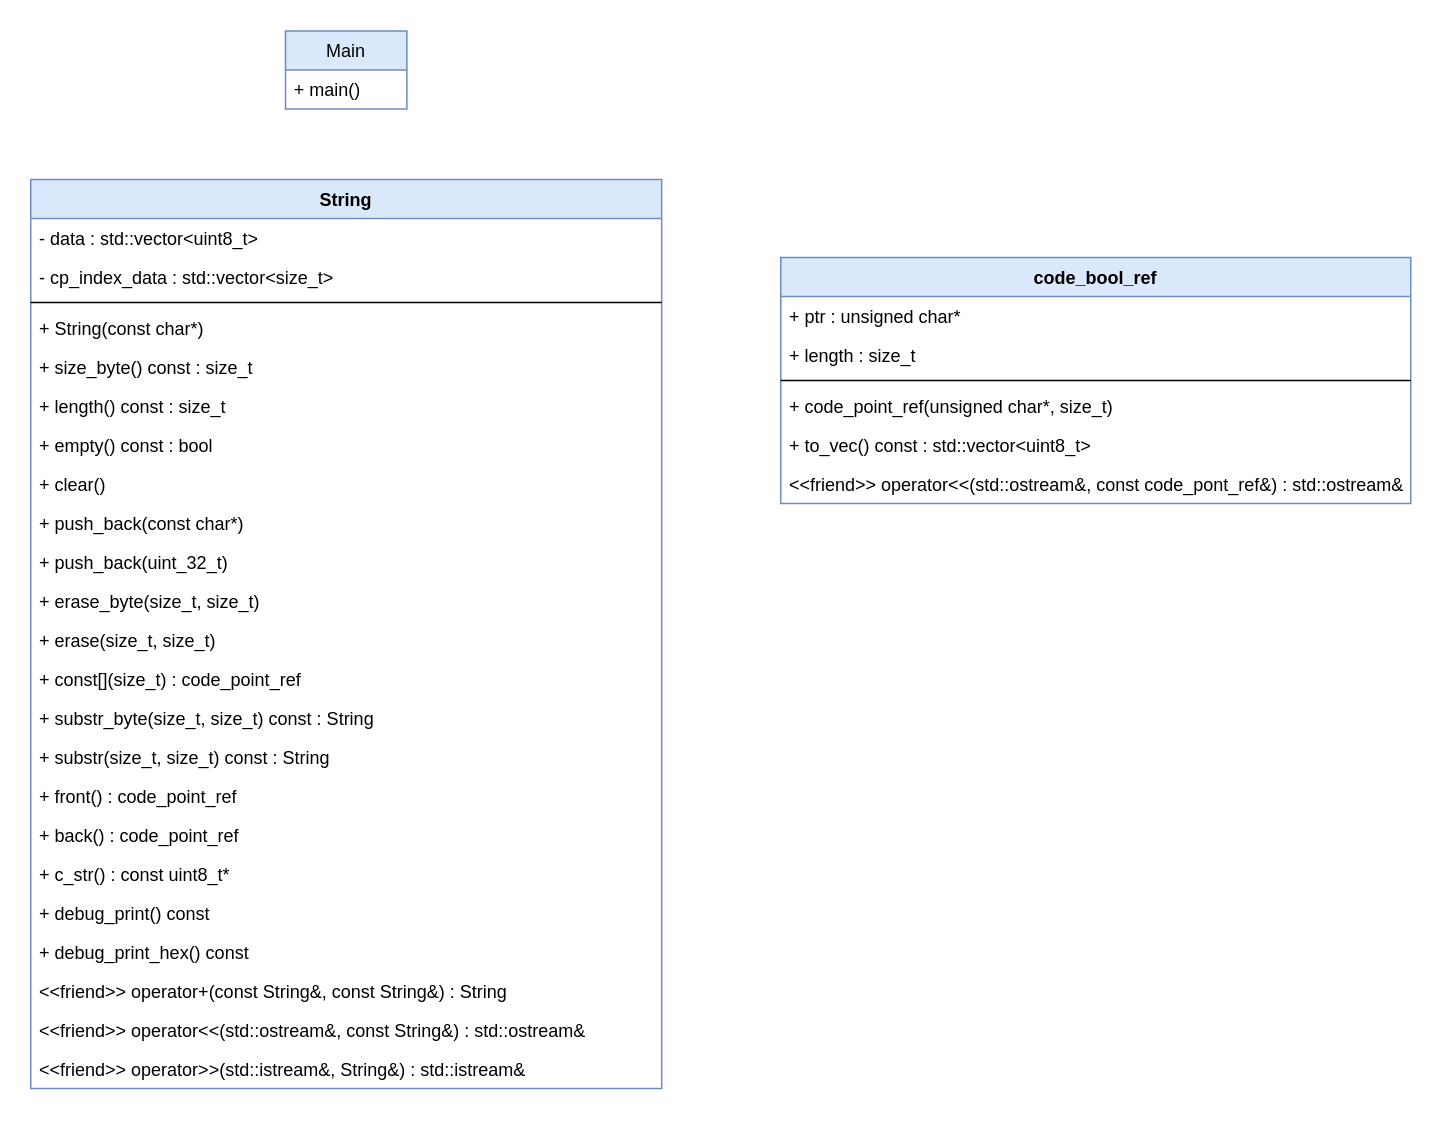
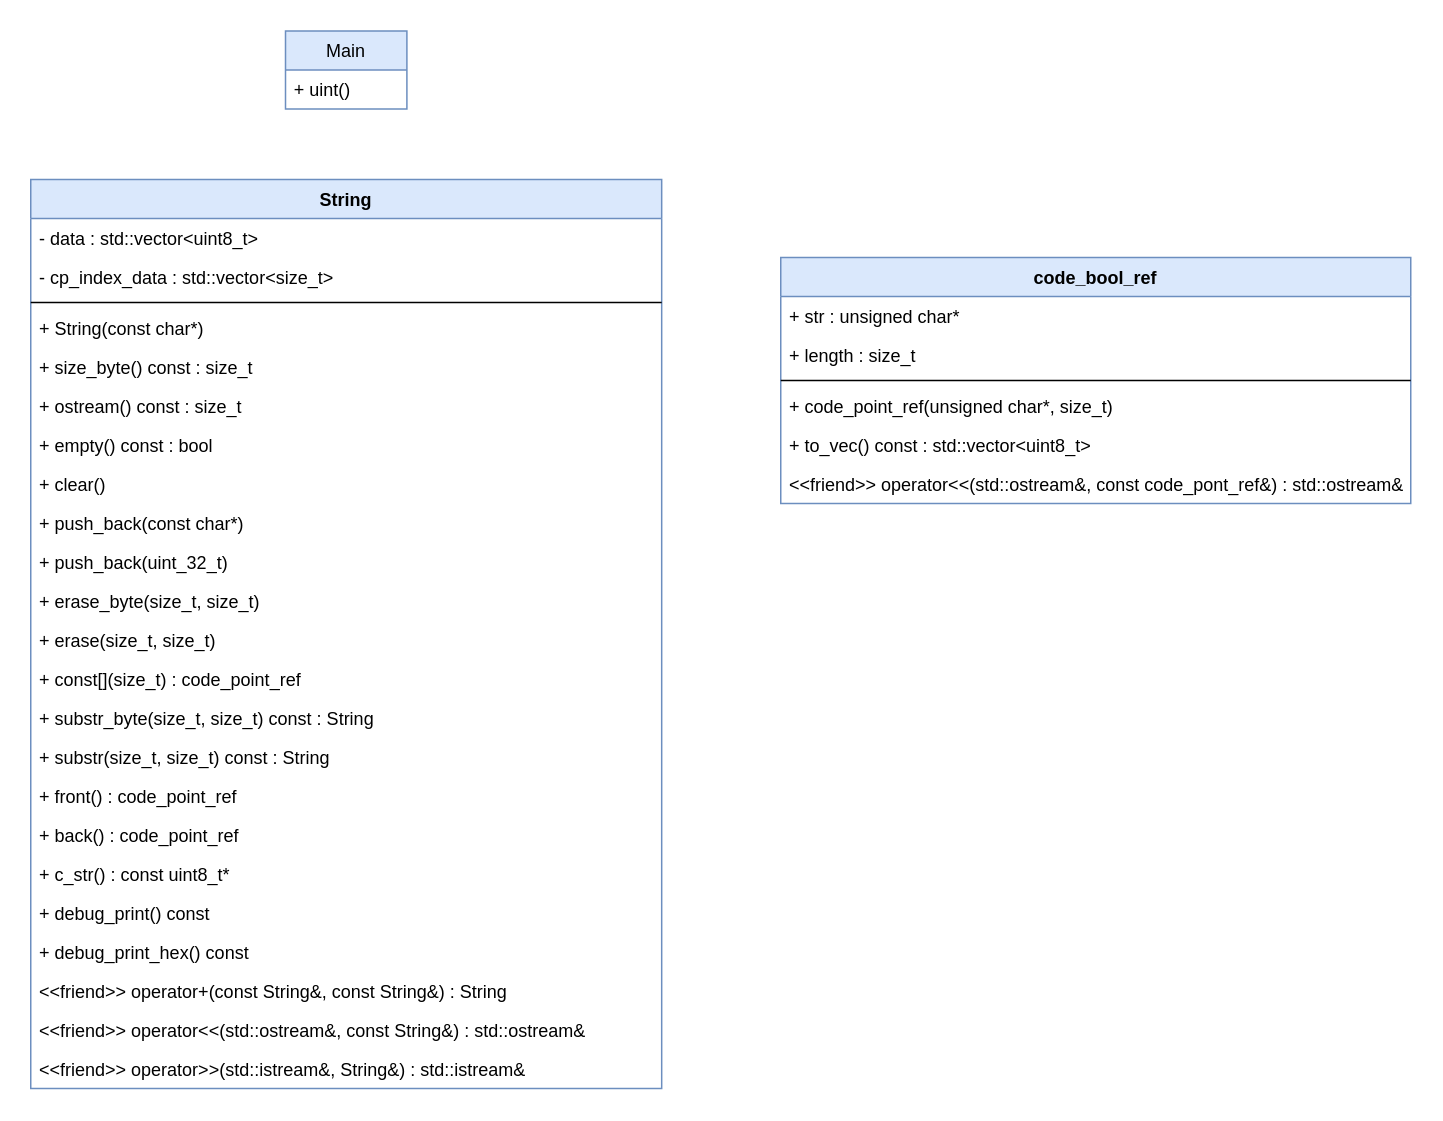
- <mxCell id="3" value="+ main()" style="text;align=left;verticalAlign=top;spacingLeft=4;spacingRight=4;overflow=hidden;rotatable=0;points=[[0,0.5],[1,0.5]];portConstraint=eastwest;" parent="2" vertex="1"><mxGeometry y="26" width="80.93" height="26" as="geometry" /></mxCell>
+ <mxCell id="3" value="+ uint()" style="text;align=left;verticalAlign=top;spacingLeft=4;spacingRight=4;overflow=hidden;rotatable=0;points=[[0,0.5],[1,0.5]];portConstraint=eastwest;" parent="2" vertex="1"><mxGeometry y="26" width="80.93" height="26" as="geometry" /></mxCell>
- <mxCell id="29" value="+ ptr : unsigned char*" style="text;align=left;verticalAlign=top;spacingLeft=4;spacingRight=4;overflow=hidden;rotatable=0;points=[[0,0.5],[1,0.5]];portConstraint=eastwest;" vertex="1" parent="28"><mxGeometry y="26" width="420" height="26" as="geometry" /></mxCell>
+ <mxCell id="29" value="+ str : unsigned char*" style="text;align=left;verticalAlign=top;spacingLeft=4;spacingRight=4;overflow=hidden;rotatable=0;points=[[0,0.5],[1,0.5]];portConstraint=eastwest;" vertex="1" parent="28"><mxGeometry y="26" width="420" height="26" as="geometry" /></mxCell>
- <mxCell id="10" value="+ length() const : size_t" style="text;align=left;verticalAlign=top;spacingLeft=4;spacingRight=4;overflow=hidden;rotatable=0;points=[[0,0.5],[1,0.5]];portConstraint=eastwest;" vertex="1" parent="4"><mxGeometry y="138" width="420.62" height="26" as="geometry" /></mxCell>
+ <mxCell id="10" value="+ ostream() const : size_t" style="text;align=left;verticalAlign=top;spacingLeft=4;spacingRight=4;overflow=hidden;rotatable=0;points=[[0,0.5],[1,0.5]];portConstraint=eastwest;" vertex="1" parent="4"><mxGeometry y="138" width="420.62" height="26" as="geometry" /></mxCell>
